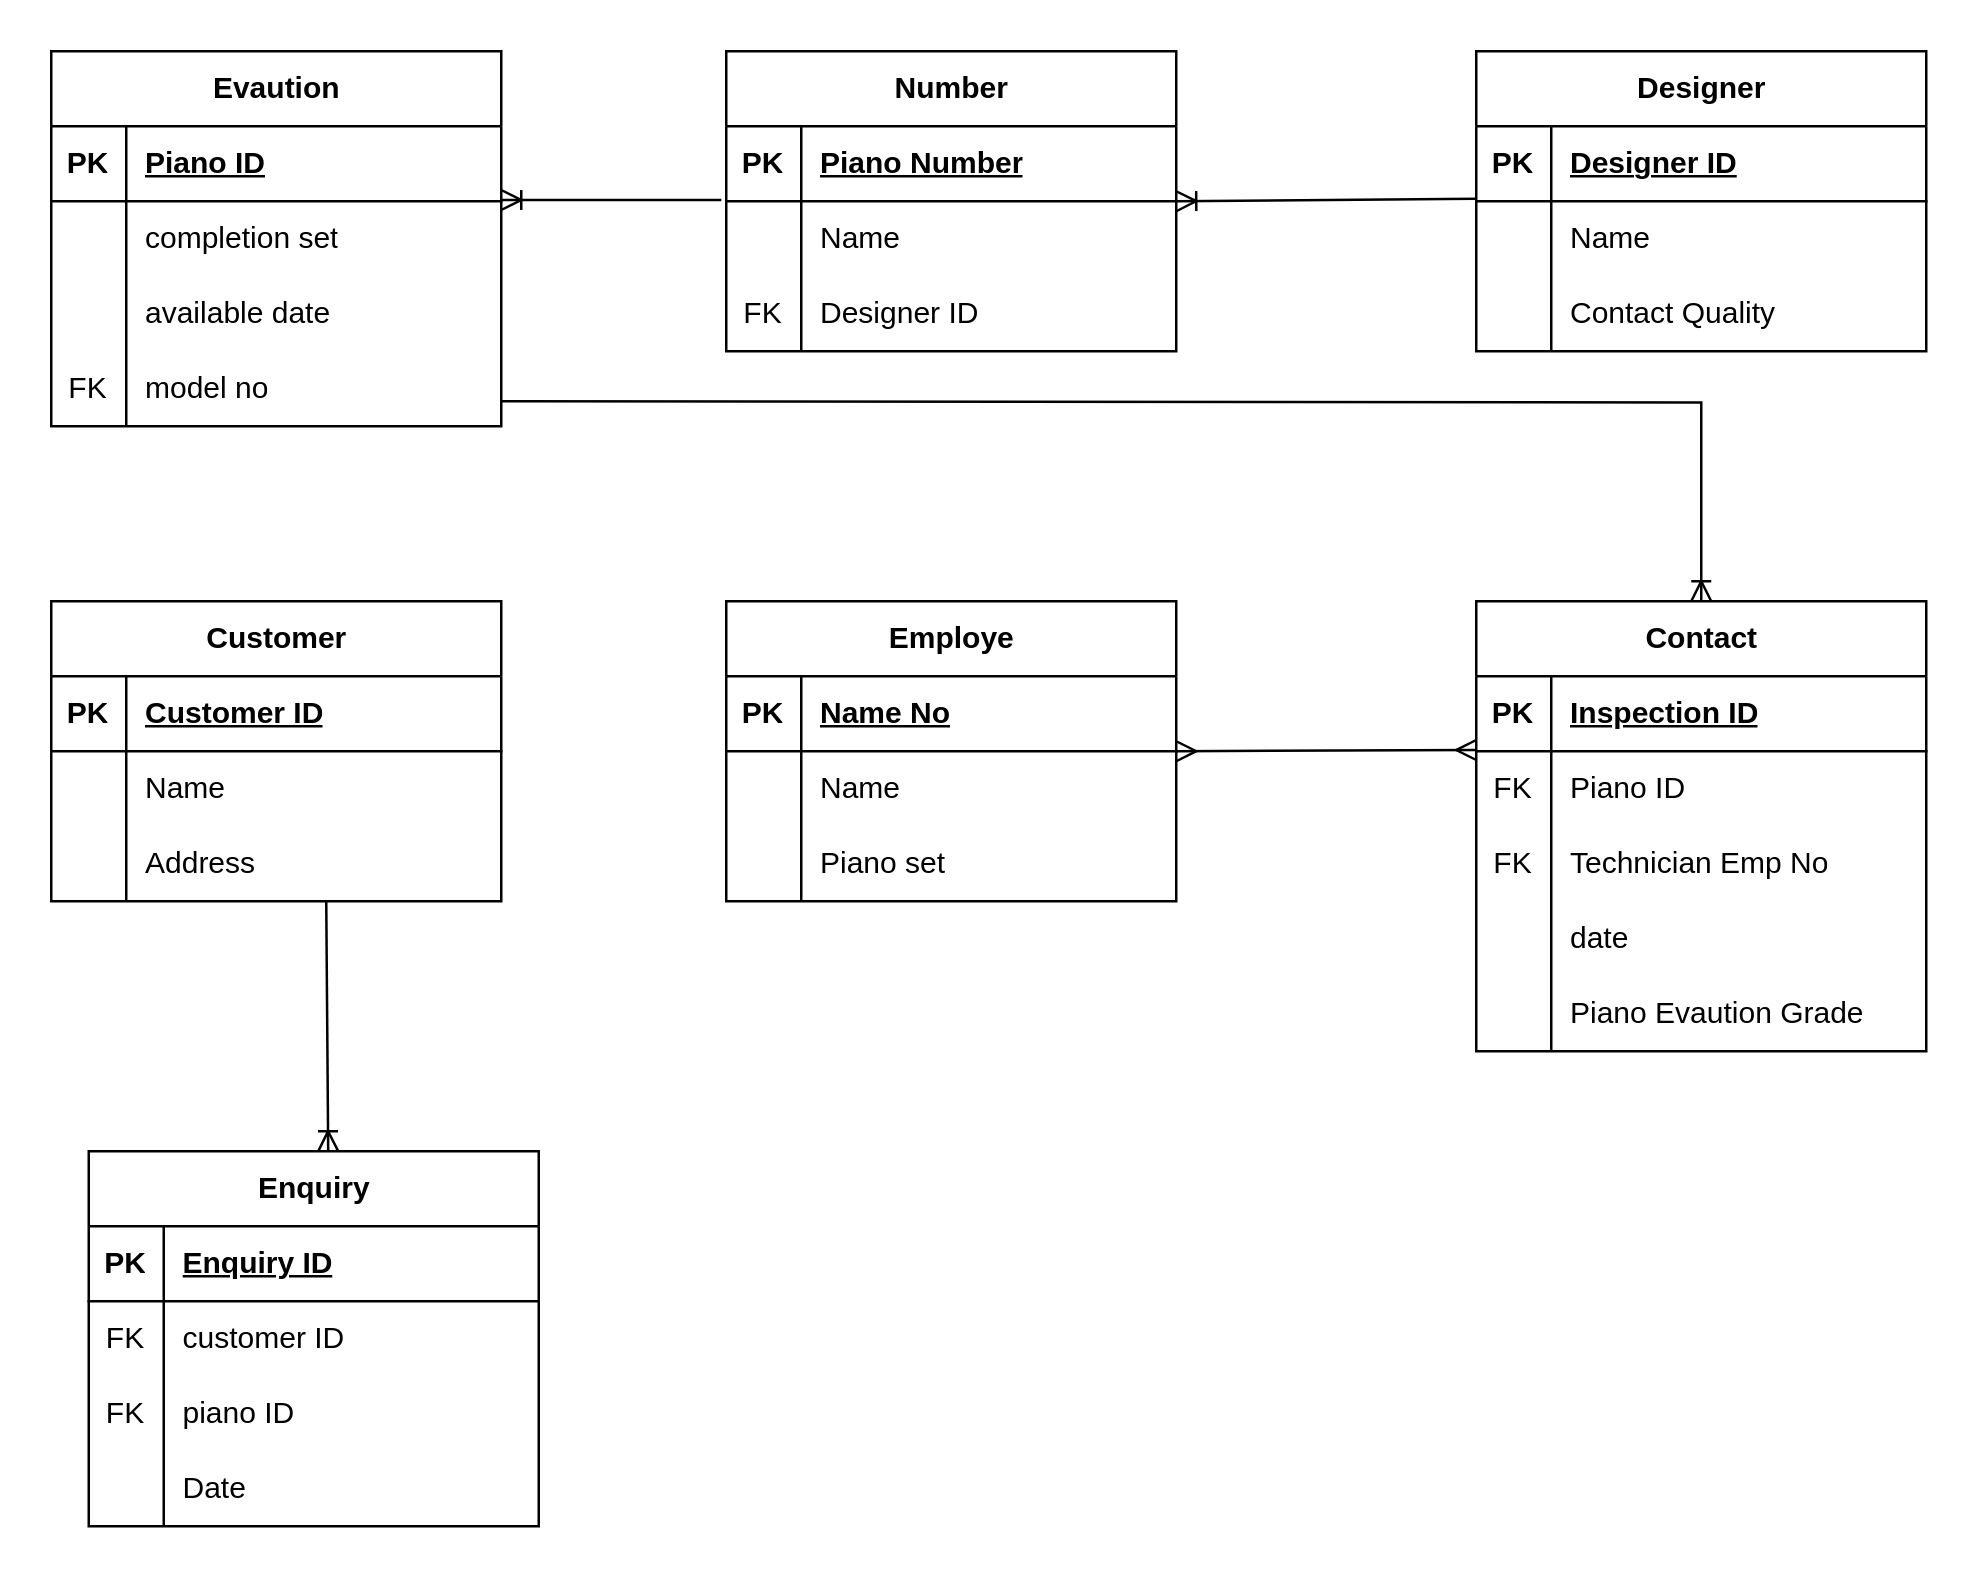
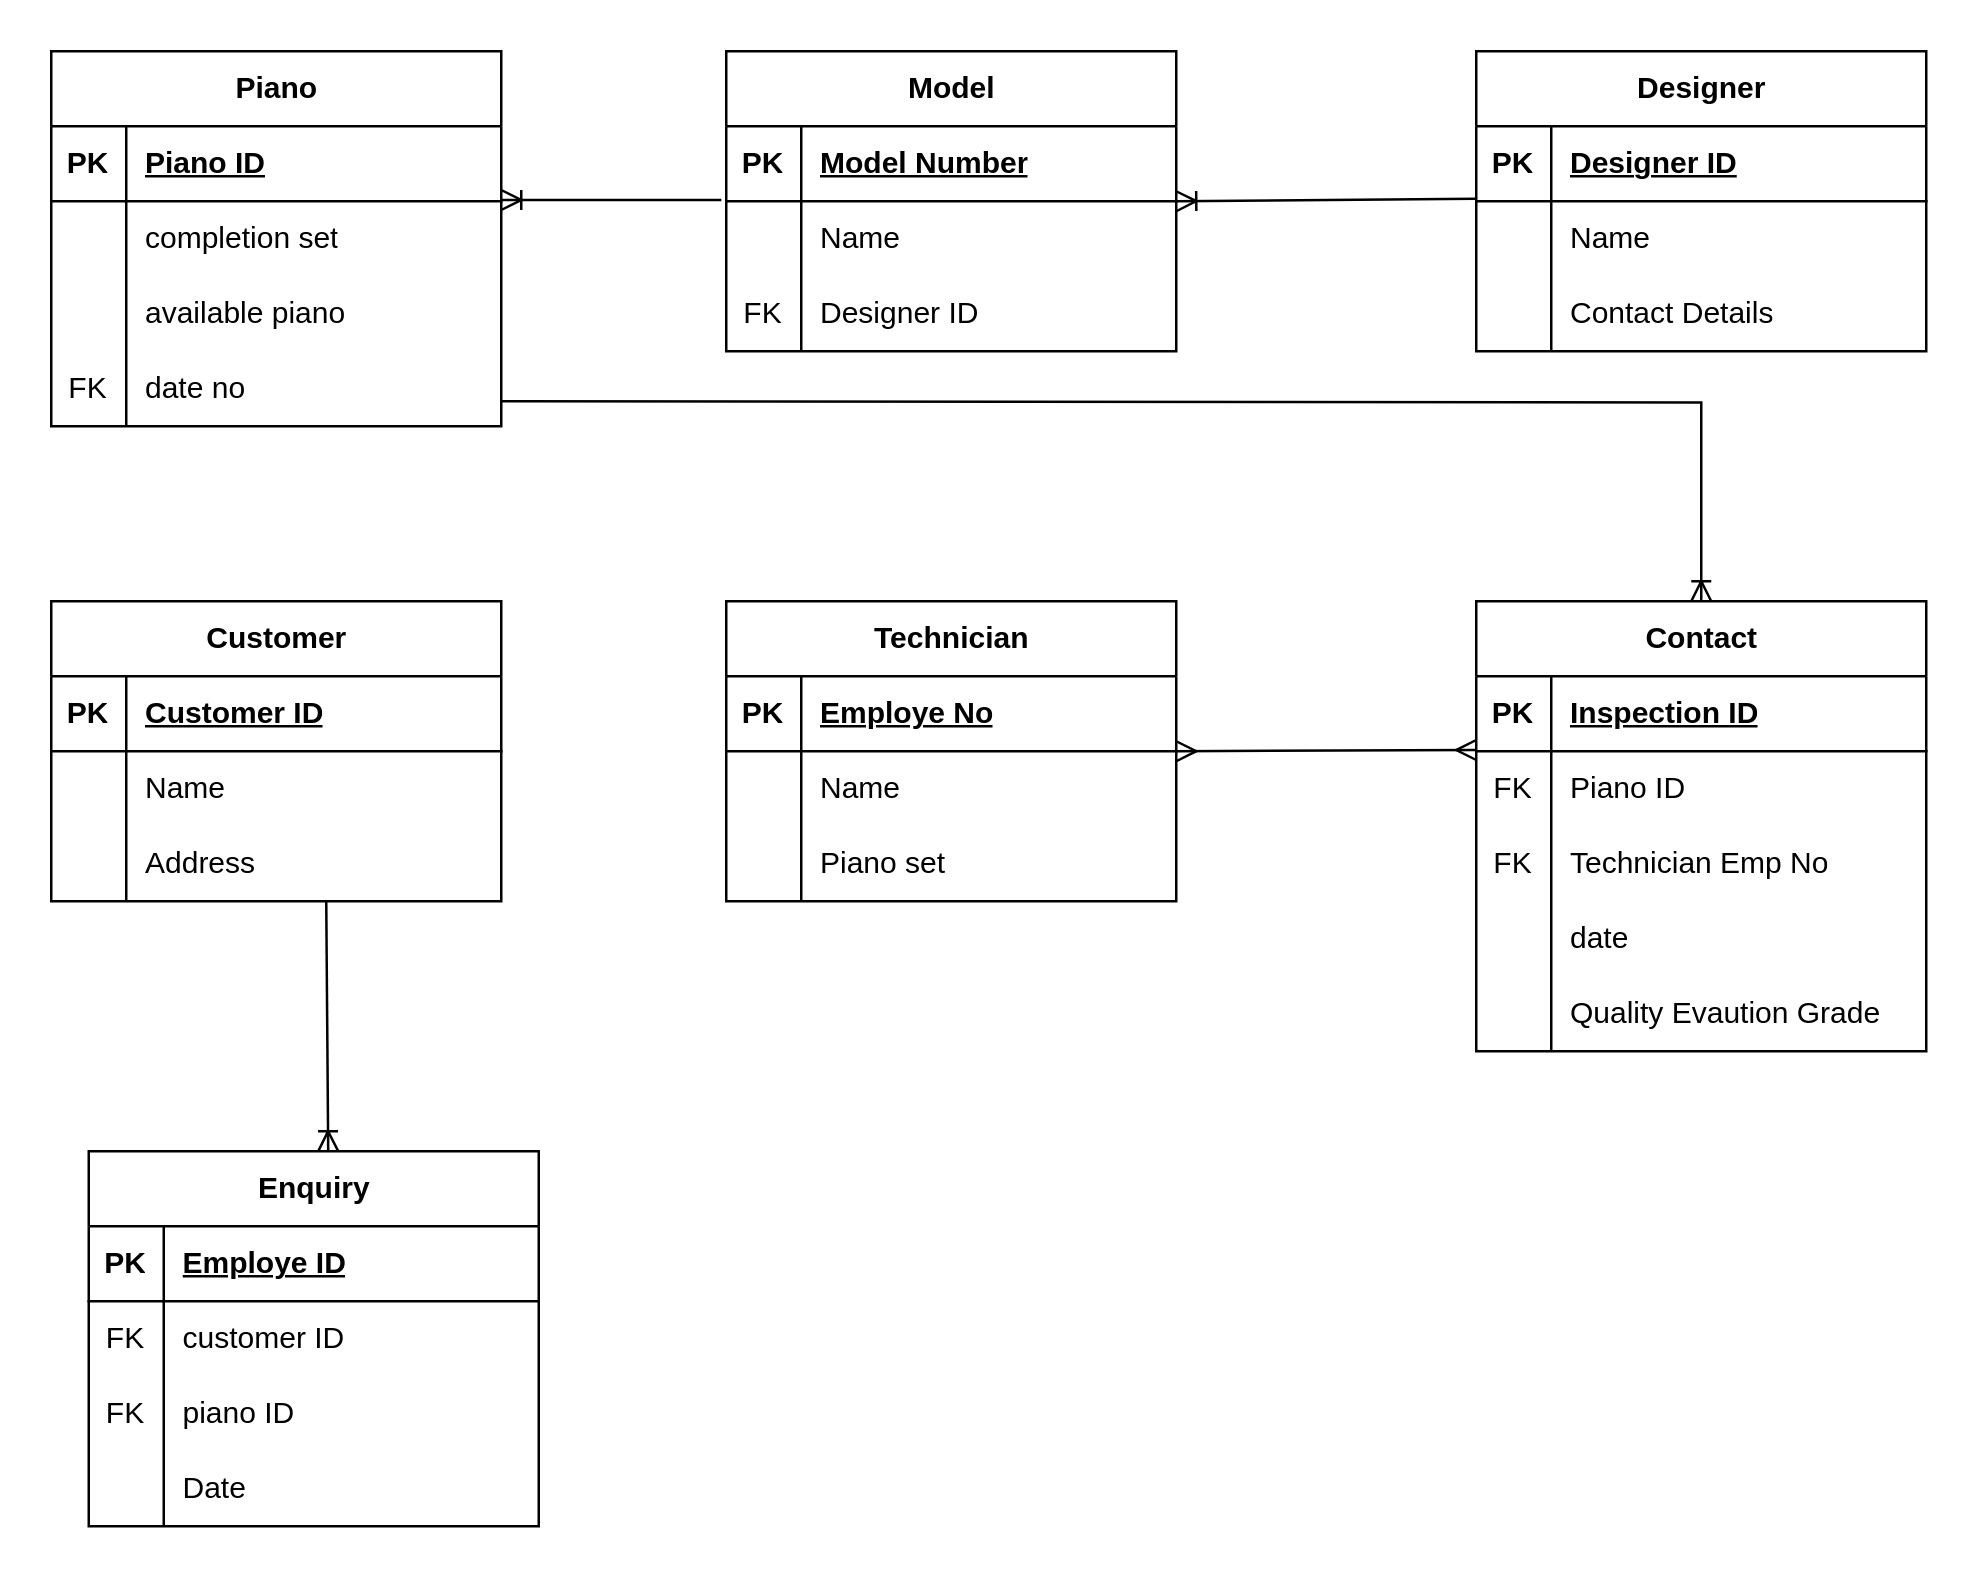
- <mxCell id="2" value="Evaution" style="shape=table;startSize=30;container=1;collapsible=1;childLayout=tableLayout;fixedRows=1;rowLines=0;fontStyle=1;align=center;resizeLast=1;html=1;" vertex="1" parent="1"><mxGeometry x="20" y="20" width="180" height="150" as="geometry" /></mxCell>
+ <mxCell id="2" value="Piano" style="shape=table;startSize=30;container=1;collapsible=1;childLayout=tableLayout;fixedRows=1;rowLines=0;fontStyle=1;align=center;resizeLast=1;html=1;" vertex="1" parent="1"><mxGeometry x="20" y="20" width="180" height="150" as="geometry" /></mxCell>
- <mxCell id="15" value="Number" style="shape=table;startSize=30;container=1;collapsible=1;childLayout=tableLayout;fixedRows=1;rowLines=0;fontStyle=1;align=center;resizeLast=1;html=1;" vertex="1" parent="1"><mxGeometry x="290" y="20" width="180" height="120" as="geometry" /></mxCell>
+ <mxCell id="15" value="Model" style="shape=table;startSize=30;container=1;collapsible=1;childLayout=tableLayout;fixedRows=1;rowLines=0;fontStyle=1;align=center;resizeLast=1;html=1;" vertex="1" parent="1"><mxGeometry x="290" y="20" width="180" height="120" as="geometry" /></mxCell>
- <mxCell id="18" value="Piano Number" style="shape=partialRectangle;connectable=0;fillColor=none;top=0;left=0;bottom=0;right=0;align=left;spacingLeft=6;fontStyle=5;overflow=hidden;whiteSpace=wrap;html=1;" vertex="1" parent="16"><mxGeometry x="30" width="150" height="30" as="geometry"><mxRectangle width="150" height="30" as="alternateBounds" /></mxGeometry></mxCell>
+ <mxCell id="18" value="Model Number" style="shape=partialRectangle;connectable=0;fillColor=none;top=0;left=0;bottom=0;right=0;align=left;spacingLeft=6;fontStyle=5;overflow=hidden;whiteSpace=wrap;html=1;" vertex="1" parent="16"><mxGeometry x="30" width="150" height="30" as="geometry"><mxRectangle width="150" height="30" as="alternateBounds" /></mxGeometry></mxCell>
- <mxCell id="11" value="available date" style="shape=partialRectangle;connectable=0;fillColor=none;top=0;left=0;bottom=0;right=0;align=left;spacingLeft=6;overflow=hidden;whiteSpace=wrap;html=1;" vertex="1" parent="9"><mxGeometry x="30" width="150" height="30" as="geometry"><mxRectangle width="150" height="30" as="alternateBounds" /></mxGeometry></mxCell>
+ <mxCell id="11" value="available piano" style="shape=partialRectangle;connectable=0;fillColor=none;top=0;left=0;bottom=0;right=0;align=left;spacingLeft=6;overflow=hidden;whiteSpace=wrap;html=1;" vertex="1" parent="9"><mxGeometry x="30" width="150" height="30" as="geometry"><mxRectangle width="150" height="30" as="alternateBounds" /></mxGeometry></mxCell>
- <mxCell id="34" value="Contact Quality" style="shape=partialRectangle;connectable=0;fillColor=none;top=0;left=0;bottom=0;right=0;align=left;spacingLeft=6;overflow=hidden;whiteSpace=wrap;html=1;" vertex="1" parent="32"><mxGeometry x="30" width="150" height="30" as="geometry"><mxRectangle width="150" height="30" as="alternateBounds" /></mxGeometry></mxCell>
+ <mxCell id="34" value="Contact Details" style="shape=partialRectangle;connectable=0;fillColor=none;top=0;left=0;bottom=0;right=0;align=left;spacingLeft=6;overflow=hidden;whiteSpace=wrap;html=1;" vertex="1" parent="32"><mxGeometry x="30" width="150" height="30" as="geometry"><mxRectangle width="150" height="30" as="alternateBounds" /></mxGeometry></mxCell>
- <mxCell id="14" value="model no" style="shape=partialRectangle;connectable=0;fillColor=none;top=0;left=0;bottom=0;right=0;align=left;spacingLeft=6;overflow=hidden;whiteSpace=wrap;html=1;" vertex="1" parent="12"><mxGeometry x="30" width="150" height="30" as="geometry"><mxRectangle width="150" height="30" as="alternateBounds" /></mxGeometry></mxCell>
+ <mxCell id="14" value="date no" style="shape=partialRectangle;connectable=0;fillColor=none;top=0;left=0;bottom=0;right=0;align=left;spacingLeft=6;overflow=hidden;whiteSpace=wrap;html=1;" vertex="1" parent="12"><mxGeometry x="30" width="150" height="30" as="geometry"><mxRectangle width="150" height="30" as="alternateBounds" /></mxGeometry></mxCell>
- <mxCell id="45" value="Employe" style="shape=table;startSize=30;container=1;collapsible=1;childLayout=tableLayout;fixedRows=1;rowLines=0;fontStyle=1;align=center;resizeLast=1;html=1;" vertex="1" parent="1"><mxGeometry x="290" y="240" width="180" height="120" as="geometry" /></mxCell>
+ <mxCell id="45" value="Technician" style="shape=table;startSize=30;container=1;collapsible=1;childLayout=tableLayout;fixedRows=1;rowLines=0;fontStyle=1;align=center;resizeLast=1;html=1;" vertex="1" parent="1"><mxGeometry x="290" y="240" width="180" height="120" as="geometry" /></mxCell>
- <mxCell id="48" value="Name No" style="shape=partialRectangle;connectable=0;fillColor=none;top=0;left=0;bottom=0;right=0;align=left;spacingLeft=6;fontStyle=5;overflow=hidden;whiteSpace=wrap;html=1;" vertex="1" parent="46"><mxGeometry x="30" width="150" height="30" as="geometry"><mxRectangle width="150" height="30" as="alternateBounds" /></mxGeometry></mxCell>
+ <mxCell id="48" value="Employe No" style="shape=partialRectangle;connectable=0;fillColor=none;top=0;left=0;bottom=0;right=0;align=left;spacingLeft=6;fontStyle=5;overflow=hidden;whiteSpace=wrap;html=1;" vertex="1" parent="46"><mxGeometry x="30" width="150" height="30" as="geometry"><mxRectangle width="150" height="30" as="alternateBounds" /></mxGeometry></mxCell>
- <mxCell id="70" value="Piano Evaution Grade" style="shape=partialRectangle;connectable=0;fillColor=none;top=0;left=0;bottom=0;right=0;align=left;spacingLeft=6;overflow=hidden;whiteSpace=wrap;html=1;" vertex="1" parent="68"><mxGeometry x="30" width="150" height="30" as="geometry"><mxRectangle width="150" height="30" as="alternateBounds" /></mxGeometry></mxCell>
+ <mxCell id="70" value="Quality Evaution Grade" style="shape=partialRectangle;connectable=0;fillColor=none;top=0;left=0;bottom=0;right=0;align=left;spacingLeft=6;overflow=hidden;whiteSpace=wrap;html=1;" vertex="1" parent="68"><mxGeometry x="30" width="150" height="30" as="geometry"><mxRectangle width="150" height="30" as="alternateBounds" /></mxGeometry></mxCell>
- <mxCell id="74" value="Enquiry ID" style="shape=partialRectangle;connectable=0;fillColor=none;top=0;left=0;bottom=0;right=0;align=left;spacingLeft=6;fontStyle=5;overflow=hidden;whiteSpace=wrap;html=1;" vertex="1" parent="72"><mxGeometry x="30" width="150" height="30" as="geometry"><mxRectangle width="150" height="30" as="alternateBounds" /></mxGeometry></mxCell>
+ <mxCell id="74" value="Employe ID" style="shape=partialRectangle;connectable=0;fillColor=none;top=0;left=0;bottom=0;right=0;align=left;spacingLeft=6;fontStyle=5;overflow=hidden;whiteSpace=wrap;html=1;" vertex="1" parent="72"><mxGeometry x="30" width="150" height="30" as="geometry"><mxRectangle width="150" height="30" as="alternateBounds" /></mxGeometry></mxCell>
